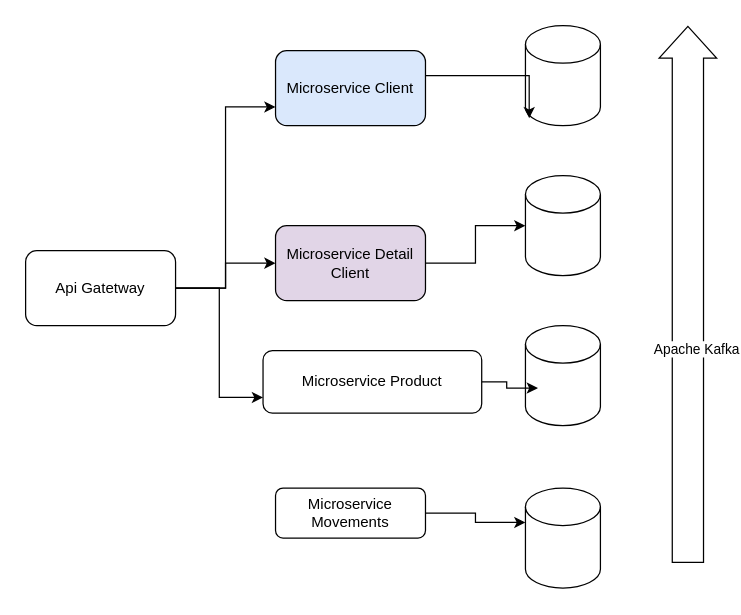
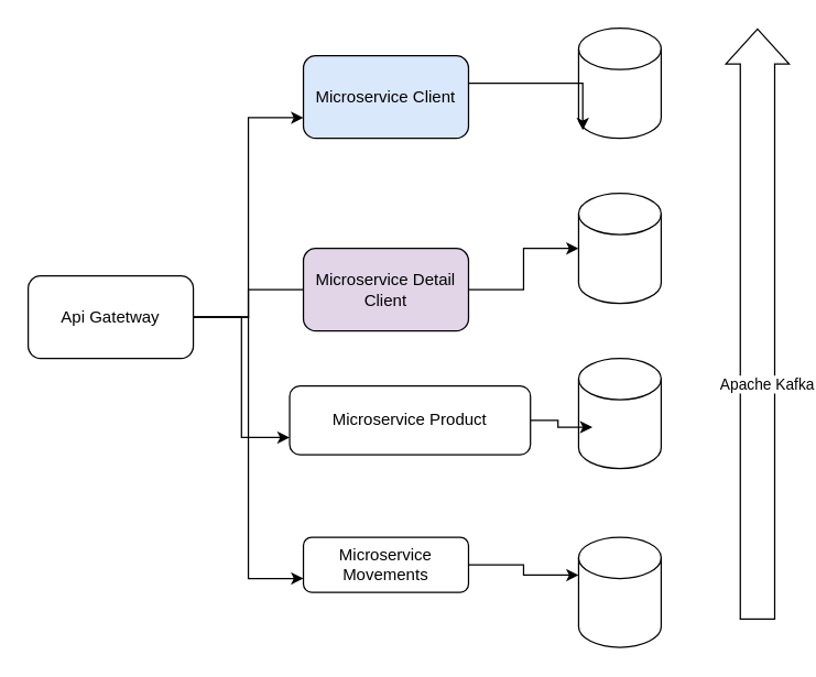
- <mxCell id="16" style="edgeStyle=orthogonalEdgeStyle;rounded=0;orthogonalLoop=1;jettySize=auto;html=1;exitX=0;exitY=0.5;exitDx=0;exitDy=0;entryX=0;entryY=0.5;entryDx=0;entryDy=0;" edge="1" parent="1" source="18" target="9"><mxGeometry relative="1" as="geometry" /></mxCell>
+ <mxCell id="16" style="edgeStyle=orthogonalEdgeStyle;rounded=0;orthogonalLoop=1;jettySize=auto;html=1;exitX=0;exitY=0.5;exitDx=0;exitDy=0;entryX=0;entryY=0.5;entryDx=0;entryDy=0;endArrow=none;" edge="1" parent="1" source="18" target="9"><mxGeometry relative="1" as="geometry" /></mxCell>
+ <mxCell id="15" style="edgeStyle=orthogonalEdgeStyle;rounded=0;orthogonalLoop=1;jettySize=auto;html=1;entryX=0;entryY=0.75;entryDx=0;entryDy=0;" edge="1" parent="1" source="18" target="13"><mxGeometry relative="1" as="geometry" /></mxCell>
